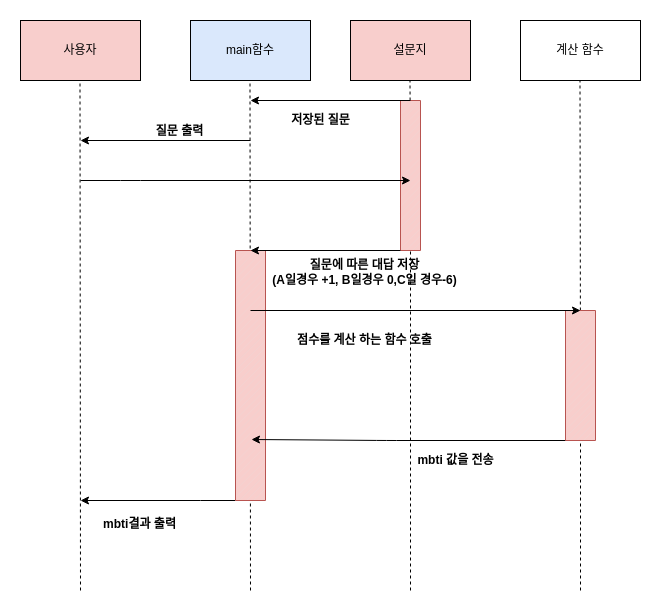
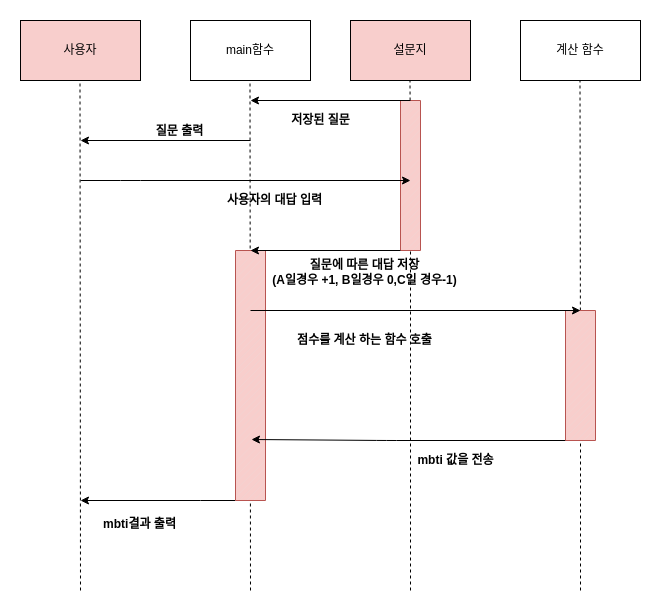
- <mxCell id="9" value="main함수" style="rounded=0;whiteSpace=wrap;html=1;fillColor=#dae8fc;" parent="1" vertex="1"><mxGeometry x="190" y="20" width="120" height="60" as="geometry" /></mxCell>
+ <mxCell id="9" value="main함수" style="rounded=0;whiteSpace=wrap;html=1;" parent="1" vertex="1"><mxGeometry x="190" y="20" width="120" height="60" as="geometry" /></mxCell>
+ <mxCell id="18" value="&lt;b&gt;사용자의 대답 입력&lt;/b&gt;" style="text;html=1;align=center;verticalAlign=middle;resizable=0;points=[];autosize=1;" parent="1" vertex="1"><mxGeometry x="214" y="190" width="120" height="20" as="geometry" /></mxCell>
- <mxCell id="23" value="&lt;b&gt;질문에 따른 대답 저장&lt;br&gt;(A일경우 +1, B일경우 0,C일 경우-6)&lt;/b&gt;" style="text;html=1;align=center;verticalAlign=middle;resizable=0;points=[];autosize=1;" parent="1" vertex="1"><mxGeometry x="259" y="257" width="210" height="30" as="geometry" /></mxCell>
+ <mxCell id="23" value="&lt;b&gt;질문에 따른 대답 저장&lt;br&gt;(A일경우 +1, B일경우 0,C일 경우-1)&lt;/b&gt;" style="text;html=1;align=center;verticalAlign=middle;resizable=0;points=[];autosize=1;" parent="1" vertex="1"><mxGeometry x="259" y="257" width="210" height="30" as="geometry" /></mxCell>
